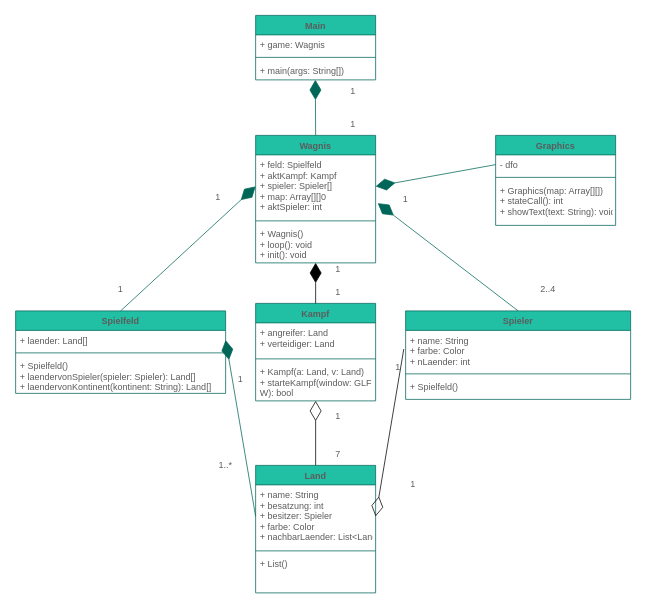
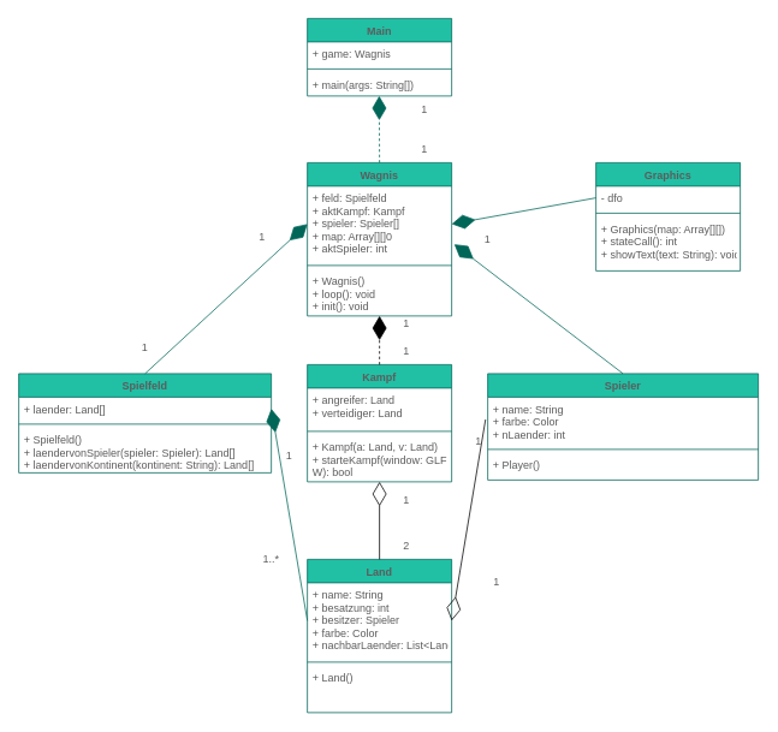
- <mxCell id="6" value="" style="endArrow=diamondThin;endFill=1;endSize=24;html=1;rounded=0;exitX=0.5;exitY=0;exitDx=0;exitDy=0;strokeColor=#006658;fontColor=#5C5C5C;entryX=0.498;entryY=1;entryDx=0;entryDy=0;entryPerimeter=0;" parent="1" source="2" target="26" edge="1"><mxGeometry width="160" relative="1" as="geometry"><mxPoint x="350" y="590" as="sourcePoint" /><mxPoint x="420" y="100" as="targetPoint" /></mxGeometry></mxCell>
+ <mxCell id="6" value="" style="endArrow=diamondThin;endFill=1;endSize=24;html=1;rounded=0;exitX=0.5;exitY=0;exitDx=0;exitDy=0;strokeColor=#006658;fontColor=#5C5C5C;entryX=0.498;entryY=1;entryDx=0;entryDy=0;entryPerimeter=0;dashed=1;" parent="1" source="2" target="26" edge="1"><mxGeometry width="160" relative="1" as="geometry"><mxPoint x="350" y="590" as="sourcePoint" /><mxPoint x="420" y="100" as="targetPoint" /></mxGeometry></mxCell>
- <mxCell id="9" value="2..4" style="text;html=1;strokeColor=none;fillColor=none;align=center;verticalAlign=middle;whiteSpace=wrap;rounded=0;fontColor=#5C5C5C;" parent="1" vertex="1"><mxGeometry x="700" y="370" width="60" height="30" as="geometry" /></mxCell>
- <mxCell id="40" value="" style="endArrow=diamondThin;endFill=1;endSize=24;html=1;rounded=0;exitX=0.5;exitY=0;exitDx=0;exitDy=0;" parent="1" source="36" target="5" edge="1"><mxGeometry width="160" relative="1" as="geometry"><mxPoint x="270" y="350" as="sourcePoint" /><mxPoint x="420" y="300" as="targetPoint" /></mxGeometry></mxCell>
+ <mxCell id="40" value="" style="endArrow=diamondThin;endFill=1;endSize=24;html=1;rounded=0;exitX=0.5;exitY=0;exitDx=0;exitDy=0;dashed=1;" parent="1" source="36" target="5" edge="1"><mxGeometry width="160" relative="1" as="geometry"><mxPoint x="270" y="350" as="sourcePoint" /><mxPoint x="420" y="300" as="targetPoint" /></mxGeometry></mxCell>
- <mxCell id="35" value="+ Spielfeld()" style="text;strokeColor=none;fillColor=none;align=left;verticalAlign=top;spacingLeft=4;spacingRight=4;overflow=hidden;rotatable=0;points=[[0,0.5],[1,0.5]];portConstraint=eastwest;fontColor=#5C5C5C;" parent="32" vertex="1"><mxGeometry y="88" width="300" height="30" as="geometry" /></mxCell>
+ <mxCell id="35" value="+ Player()" style="text;strokeColor=none;fillColor=none;align=left;verticalAlign=top;spacingLeft=4;spacingRight=4;overflow=hidden;rotatable=0;points=[[0,0.5],[1,0.5]];portConstraint=eastwest;fontColor=#5C5C5C;" parent="32" vertex="1"><mxGeometry y="88" width="300" height="30" as="geometry" /></mxCell>
- <mxCell id="42" value="7" style="text;html=1;strokeColor=none;fillColor=none;align=center;verticalAlign=middle;whiteSpace=wrap;rounded=0;fontColor=#5C5C5C;" parent="1" vertex="1"><mxGeometry x="420" y="590" width="60" height="30" as="geometry" /></mxCell>
+ <mxCell id="42" value="2" style="text;html=1;strokeColor=none;fillColor=none;align=center;verticalAlign=middle;whiteSpace=wrap;rounded=0;fontColor=#5C5C5C;" parent="1" vertex="1"><mxGeometry x="420" y="590" width="60" height="30" as="geometry" /></mxCell>
- <mxCell id="13" value="+ List()" style="text;strokeColor=none;fillColor=none;align=left;verticalAlign=top;spacingLeft=4;spacingRight=4;overflow=hidden;rotatable=0;points=[[0,0.5],[1,0.5]];portConstraint=eastwest;fontColor=#5C5C5C;" parent="10" vertex="1"><mxGeometry y="118" width="160" height="52" as="geometry" /></mxCell>
+ <mxCell id="13" value="+ Land()" style="text;strokeColor=none;fillColor=none;align=left;verticalAlign=top;spacingLeft=4;spacingRight=4;overflow=hidden;rotatable=0;points=[[0,0.5],[1,0.5]];portConstraint=eastwest;fontColor=#5C5C5C;" parent="10" vertex="1"><mxGeometry y="118" width="160" height="52" as="geometry" /></mxCell>
